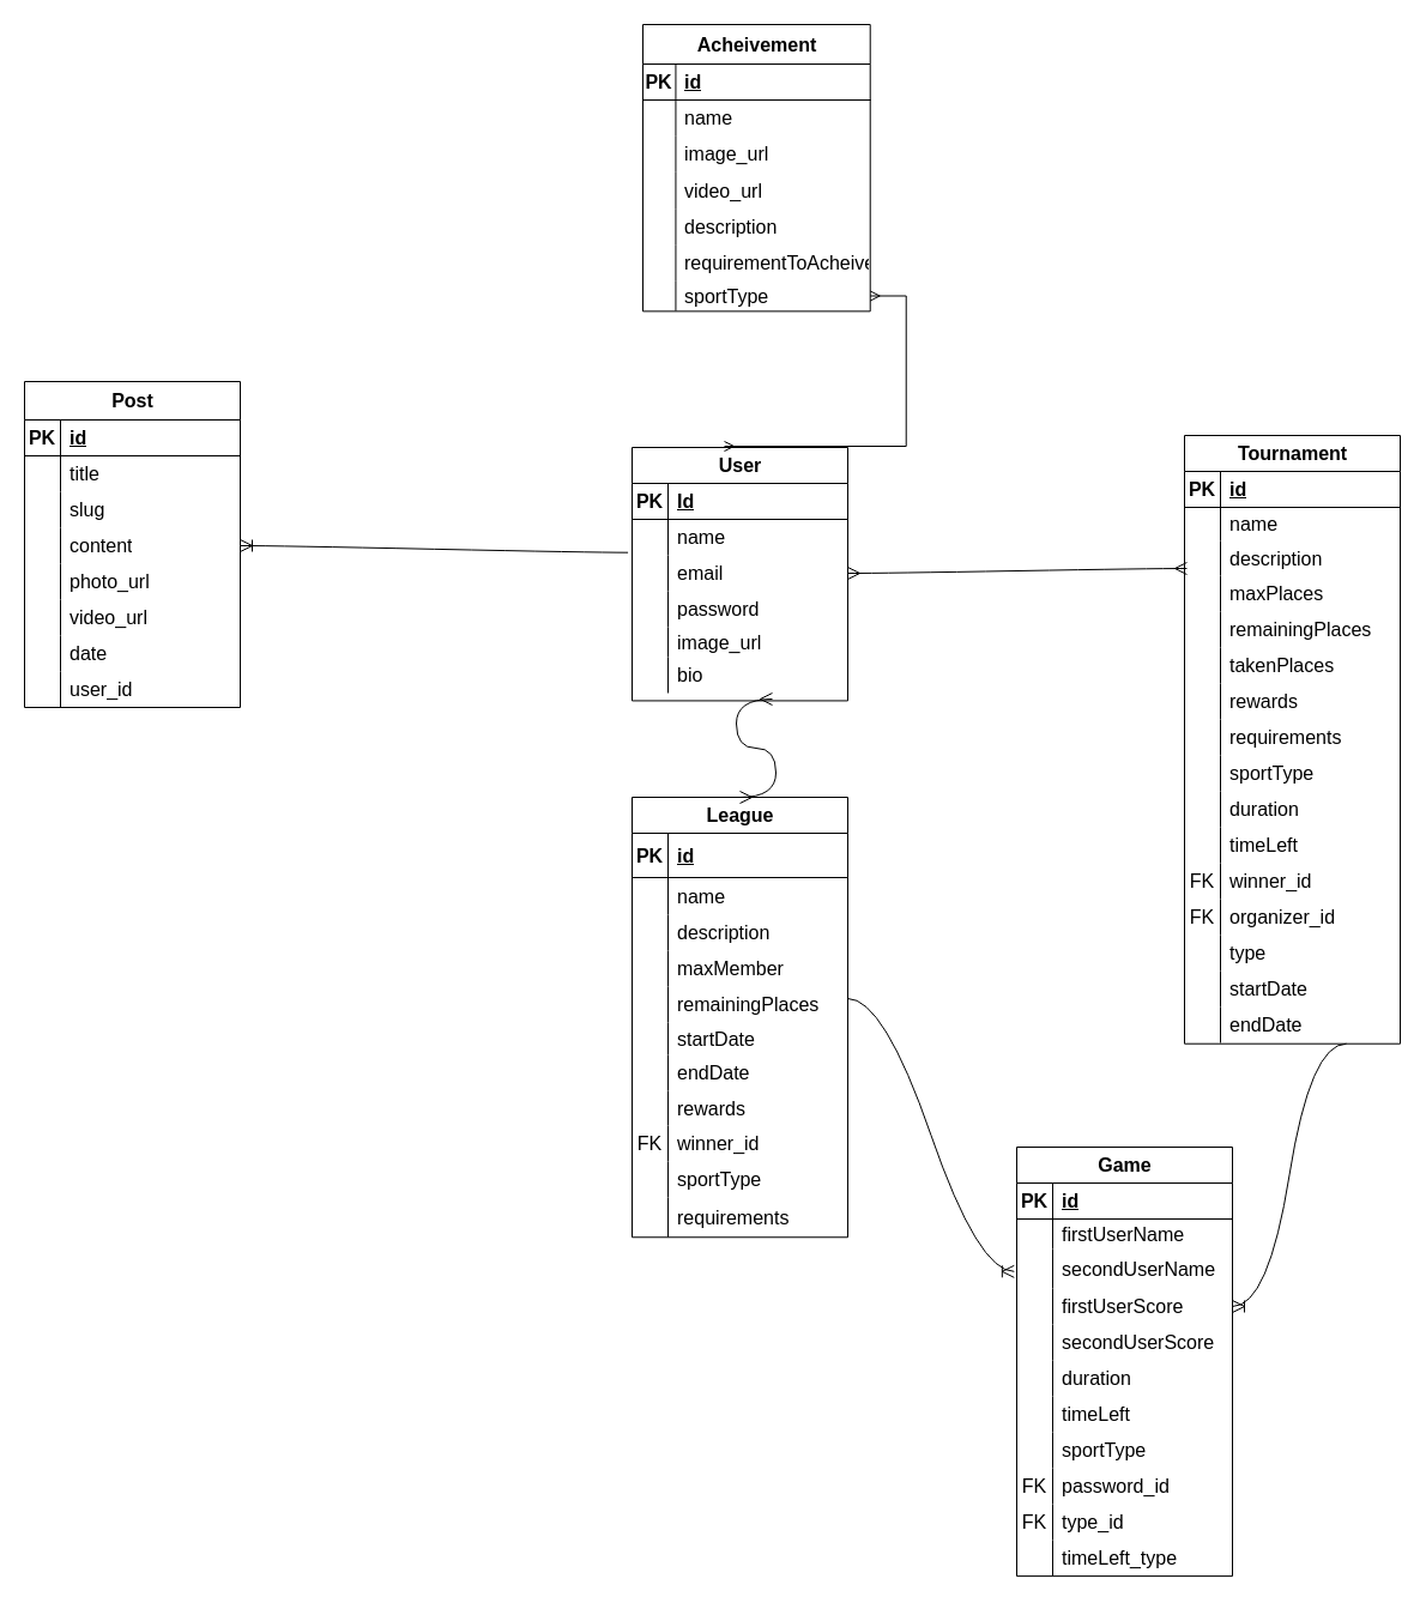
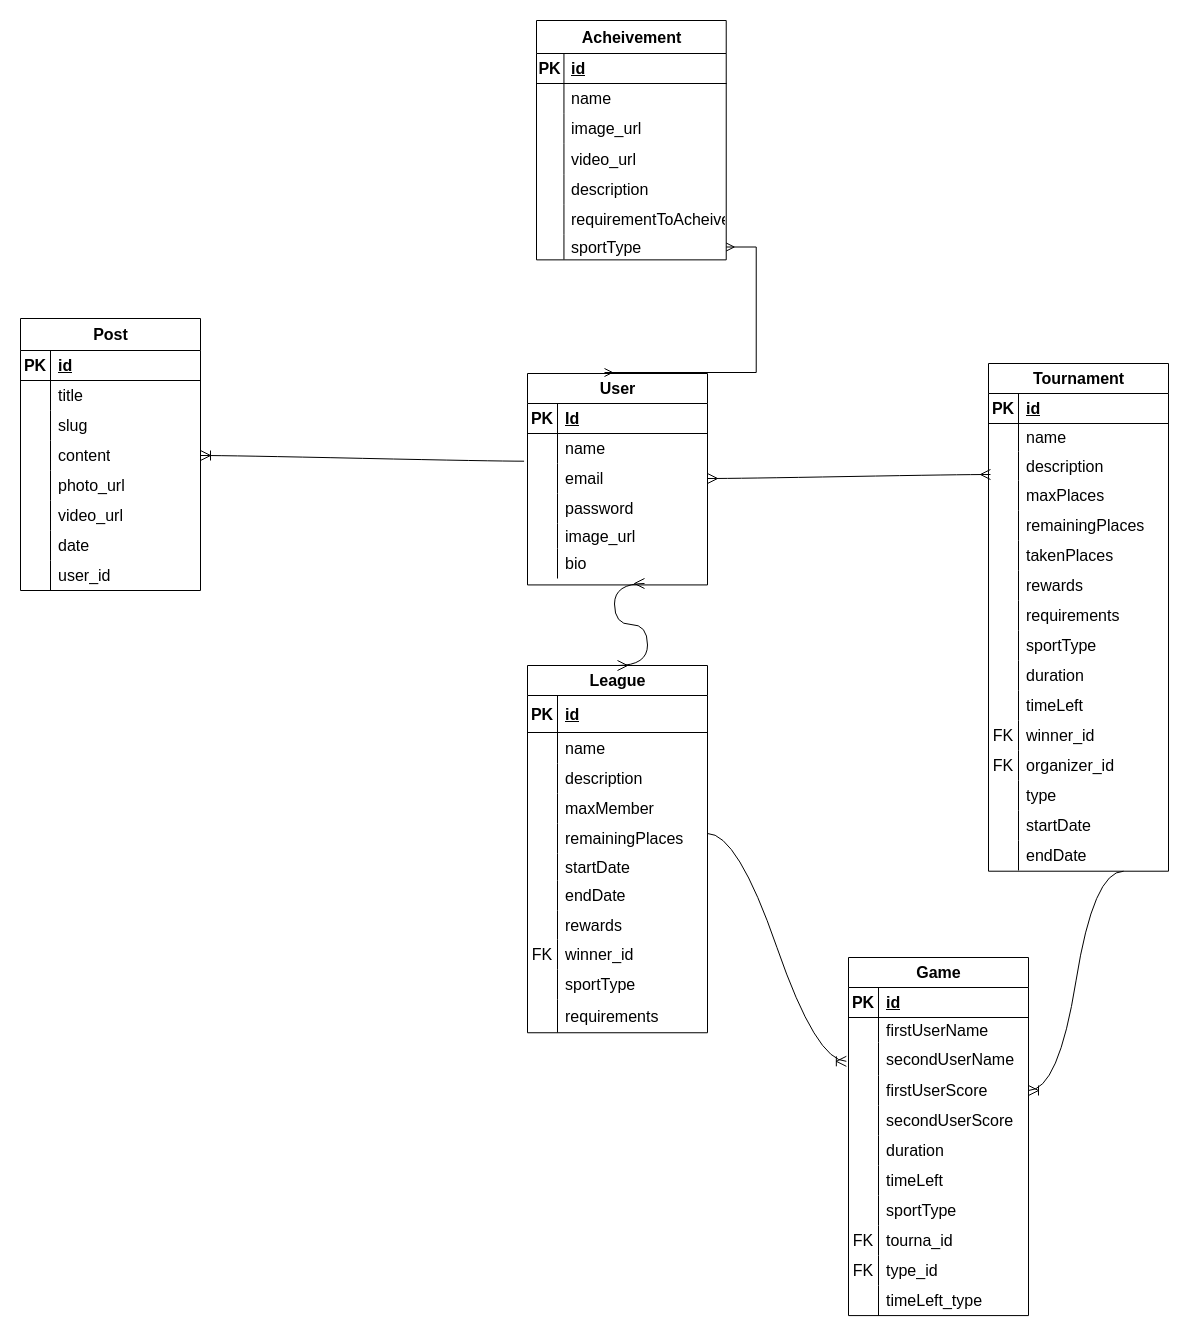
- <mxCell id="131" value="password_id" style="shape=partialRectangle;connectable=0;fillColor=none;top=0;left=0;bottom=0;right=0;align=left;spacingLeft=6;overflow=hidden;whiteSpace=wrap;html=1;fontSize=16;" parent="129" vertex="1"><mxGeometry x="30" width="150" height="30" as="geometry"><mxRectangle width="150" height="30" as="alternateBounds" /></mxGeometry></mxCell>
+ <mxCell id="131" value="tourna_id" style="shape=partialRectangle;connectable=0;fillColor=none;top=0;left=0;bottom=0;right=0;align=left;spacingLeft=6;overflow=hidden;whiteSpace=wrap;html=1;fontSize=16;" parent="129" vertex="1"><mxGeometry x="30" width="150" height="30" as="geometry"><mxRectangle width="150" height="30" as="alternateBounds" /></mxGeometry></mxCell>
